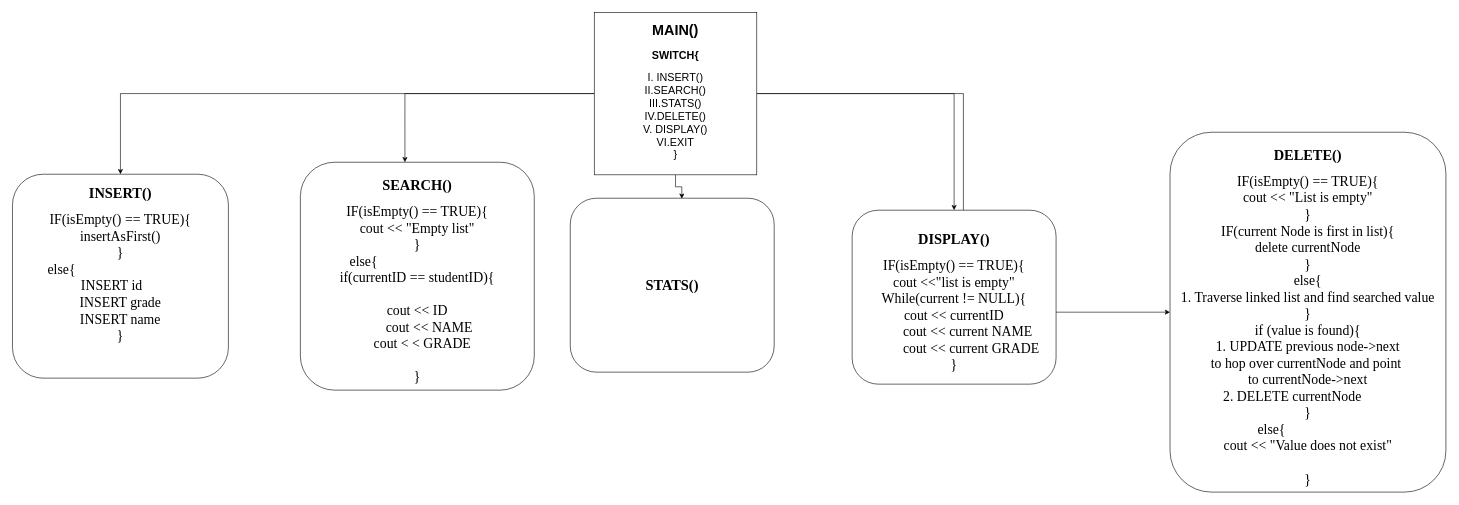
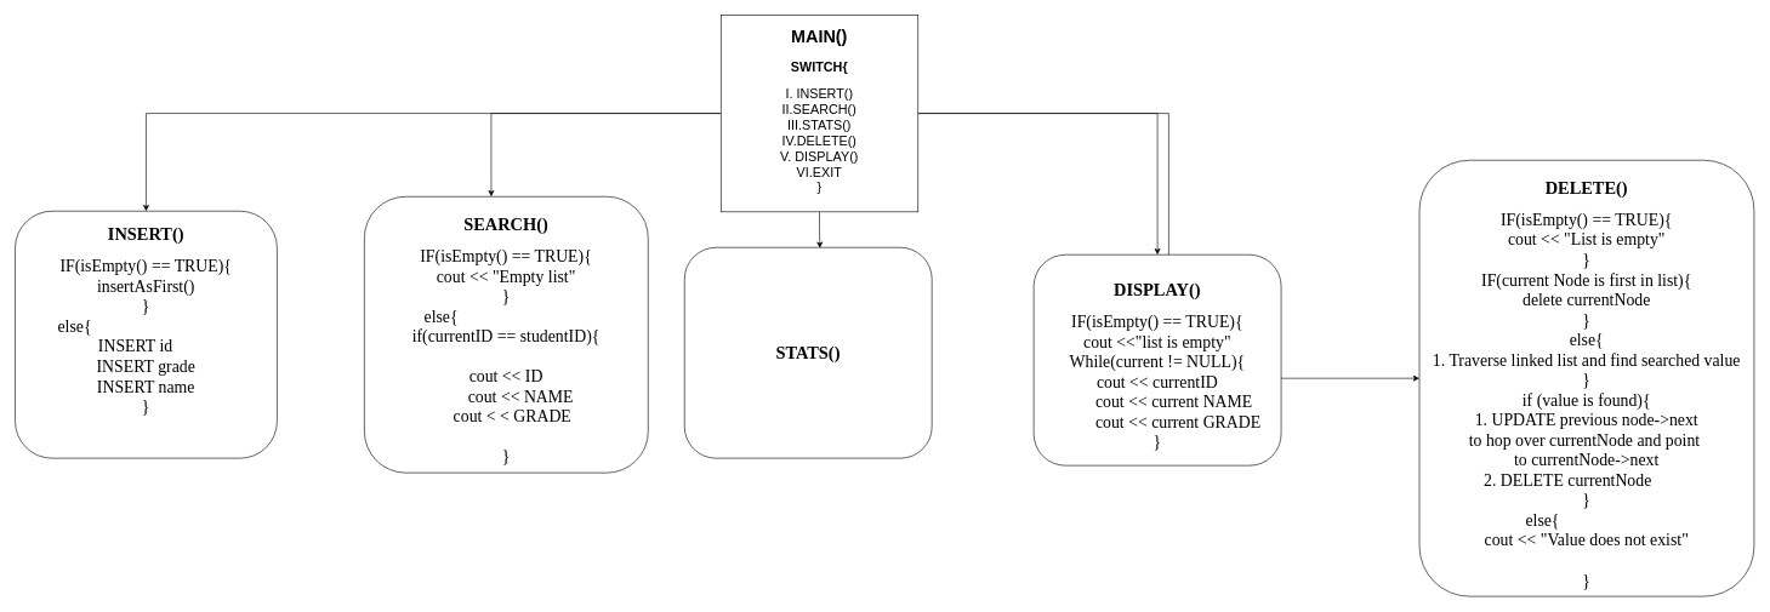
- <mxCell id="10" value="&lt;h1 style=&quot;font-size: 24px&quot;&gt;STATS()&lt;/h1&gt;" style="rounded=1;whiteSpace=wrap;html=1;fontFamily=Lucida Console;fontSize=18;" vertex="1" parent="1"><mxGeometry x="950" y="330" width="340" height="290" as="geometry" /></mxCell>
+ <mxCell id="10" value="&lt;h1 style=&quot;font-size: 24px&quot;&gt;STATS()&lt;/h1&gt;" style="rounded=1;whiteSpace=wrap;html=1;fontFamily=Lucida Console;fontSize=18;" vertex="1" parent="1"><mxGeometry x="940" y="340" width="340" height="290" as="geometry" /></mxCell>
